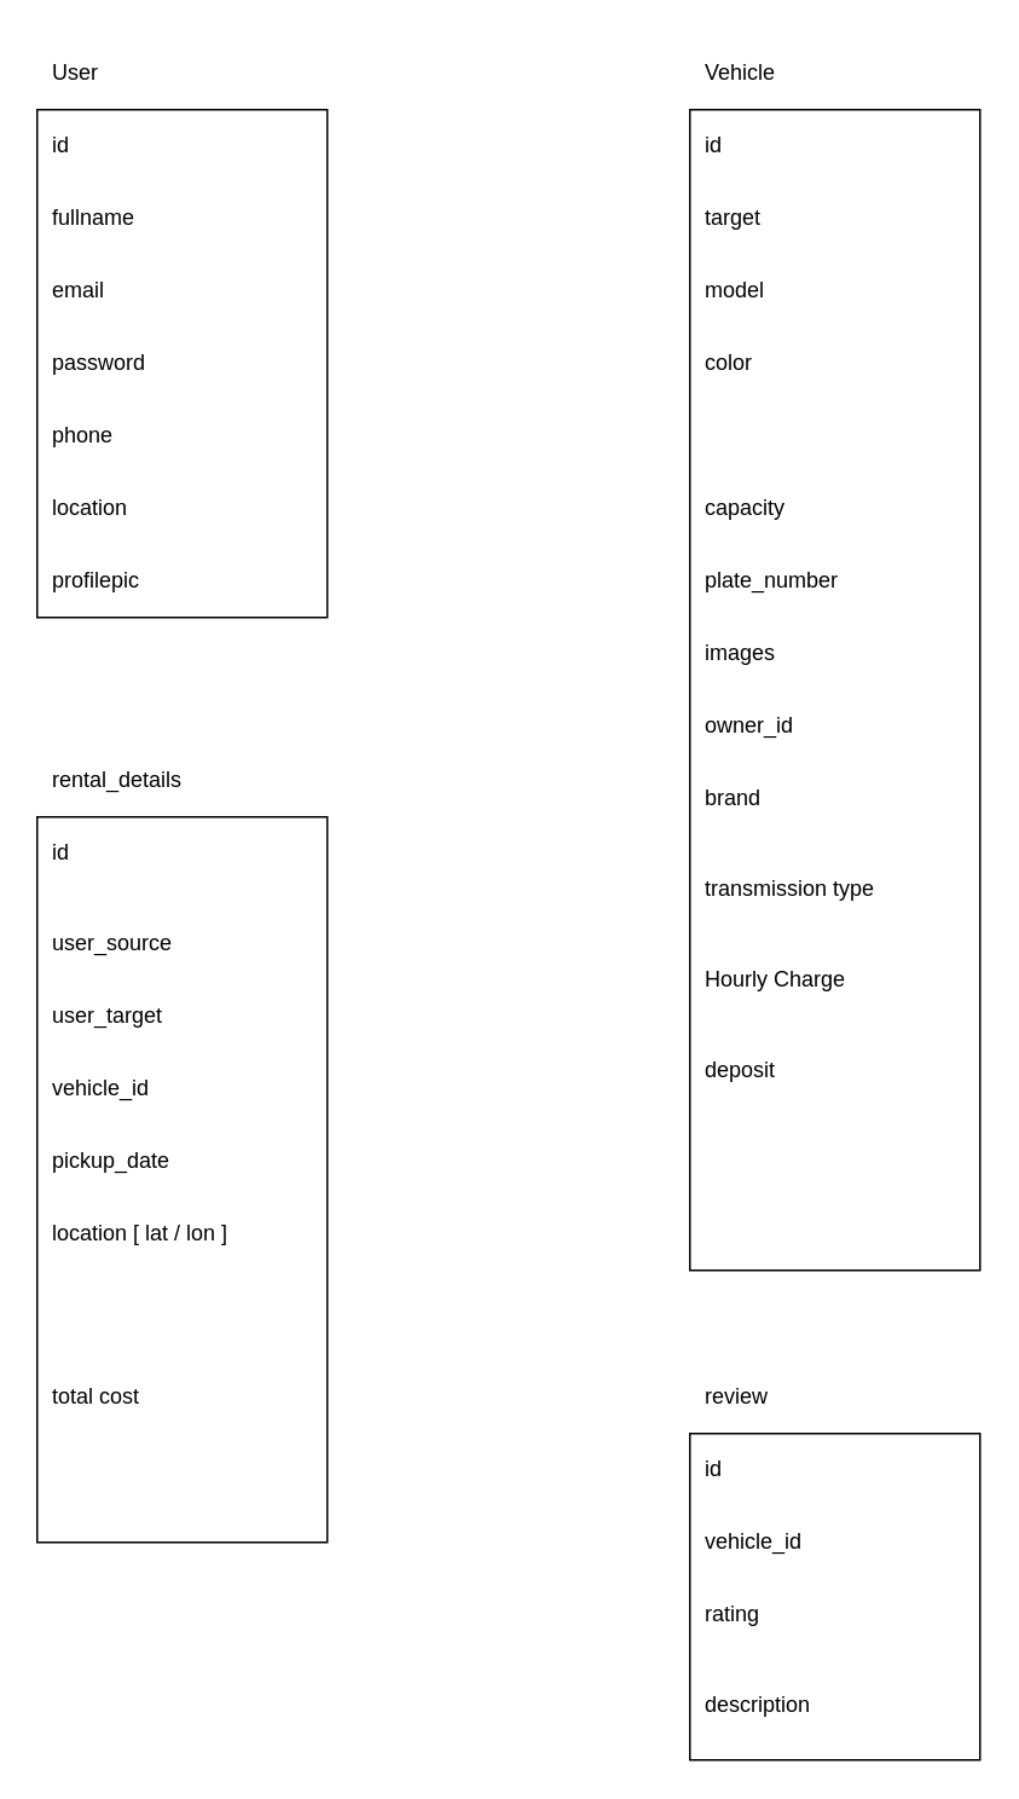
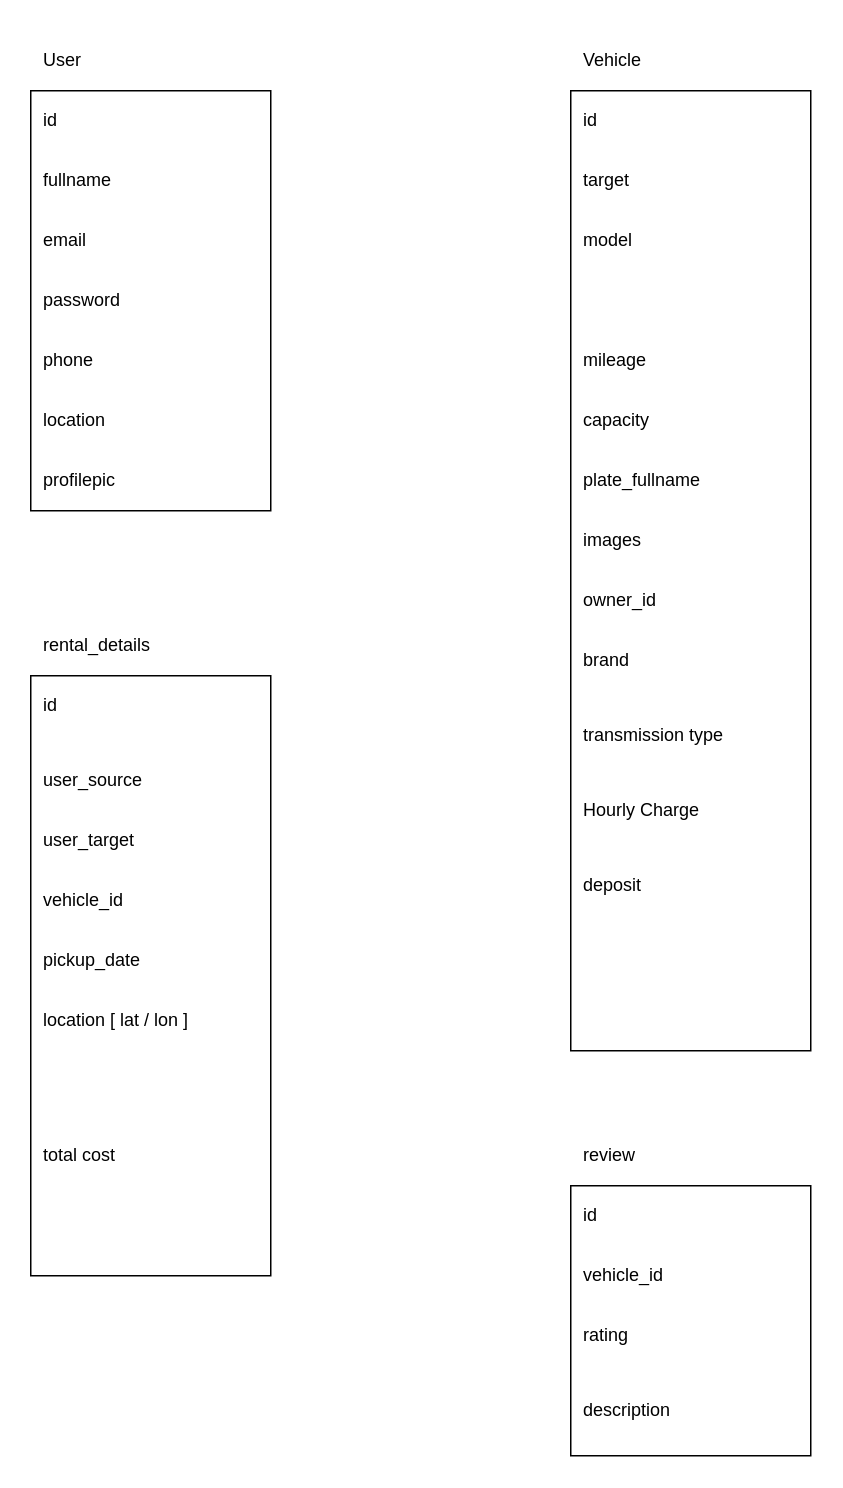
- <mxCell id="15" value="&amp;nbsp; color" style="text;html=1;strokeColor=none;fillColor=none;align=left;verticalAlign=middle;whiteSpace=wrap;rounded=0;" vertex="1" parent="1"><mxGeometry x="380" y="180" width="160" height="40" as="geometry" /></mxCell>
+ <mxCell id="16" value="&amp;nbsp; mileage" style="text;html=1;strokeColor=none;fillColor=none;align=left;verticalAlign=middle;whiteSpace=wrap;rounded=0;" vertex="1" parent="1"><mxGeometry x="380" y="220" width="160" height="40" as="geometry" /></mxCell>
- <mxCell id="20" value="&amp;nbsp; plate_number" style="text;html=1;strokeColor=none;fillColor=none;align=left;verticalAlign=middle;whiteSpace=wrap;rounded=0;" vertex="1" parent="1"><mxGeometry x="380" y="300" width="160" height="40" as="geometry" /></mxCell>
+ <mxCell id="20" value="&amp;nbsp; plate_fullname" style="text;html=1;strokeColor=none;fillColor=none;align=left;verticalAlign=middle;whiteSpace=wrap;rounded=0;" vertex="1" parent="1"><mxGeometry x="380" y="300" width="160" height="40" as="geometry" /></mxCell>
